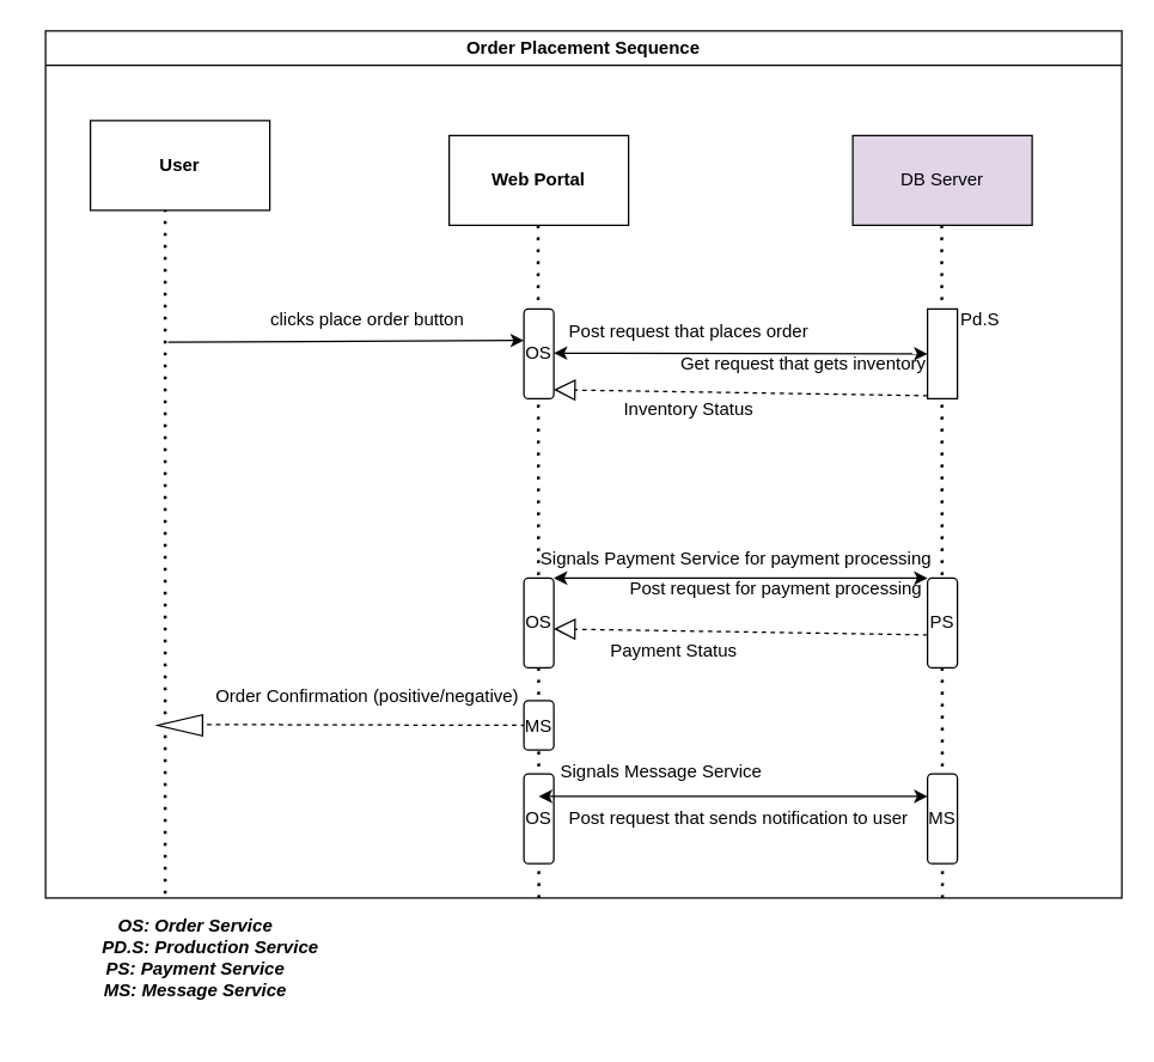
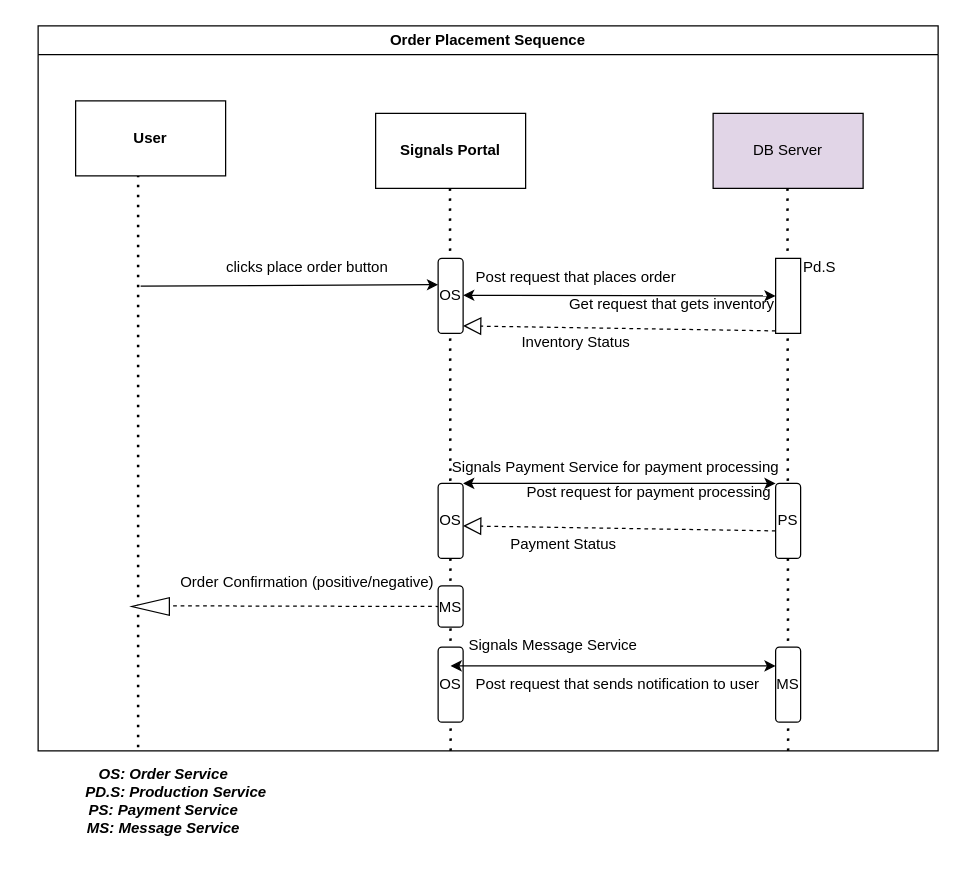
- <mxCell id="4" value="&lt;b&gt;Web Portal&lt;/b&gt;" style="rounded=0;whiteSpace=wrap;html=1;" vertex="1" parent="2"><mxGeometry x="270" y="70" width="120" height="60" as="geometry" /></mxCell>
+ <mxCell id="4" value="&lt;b&gt;Signals Portal&lt;/b&gt;" style="rounded=0;whiteSpace=wrap;html=1;" vertex="1" parent="2"><mxGeometry x="270" y="70" width="120" height="60" as="geometry" /></mxCell>
